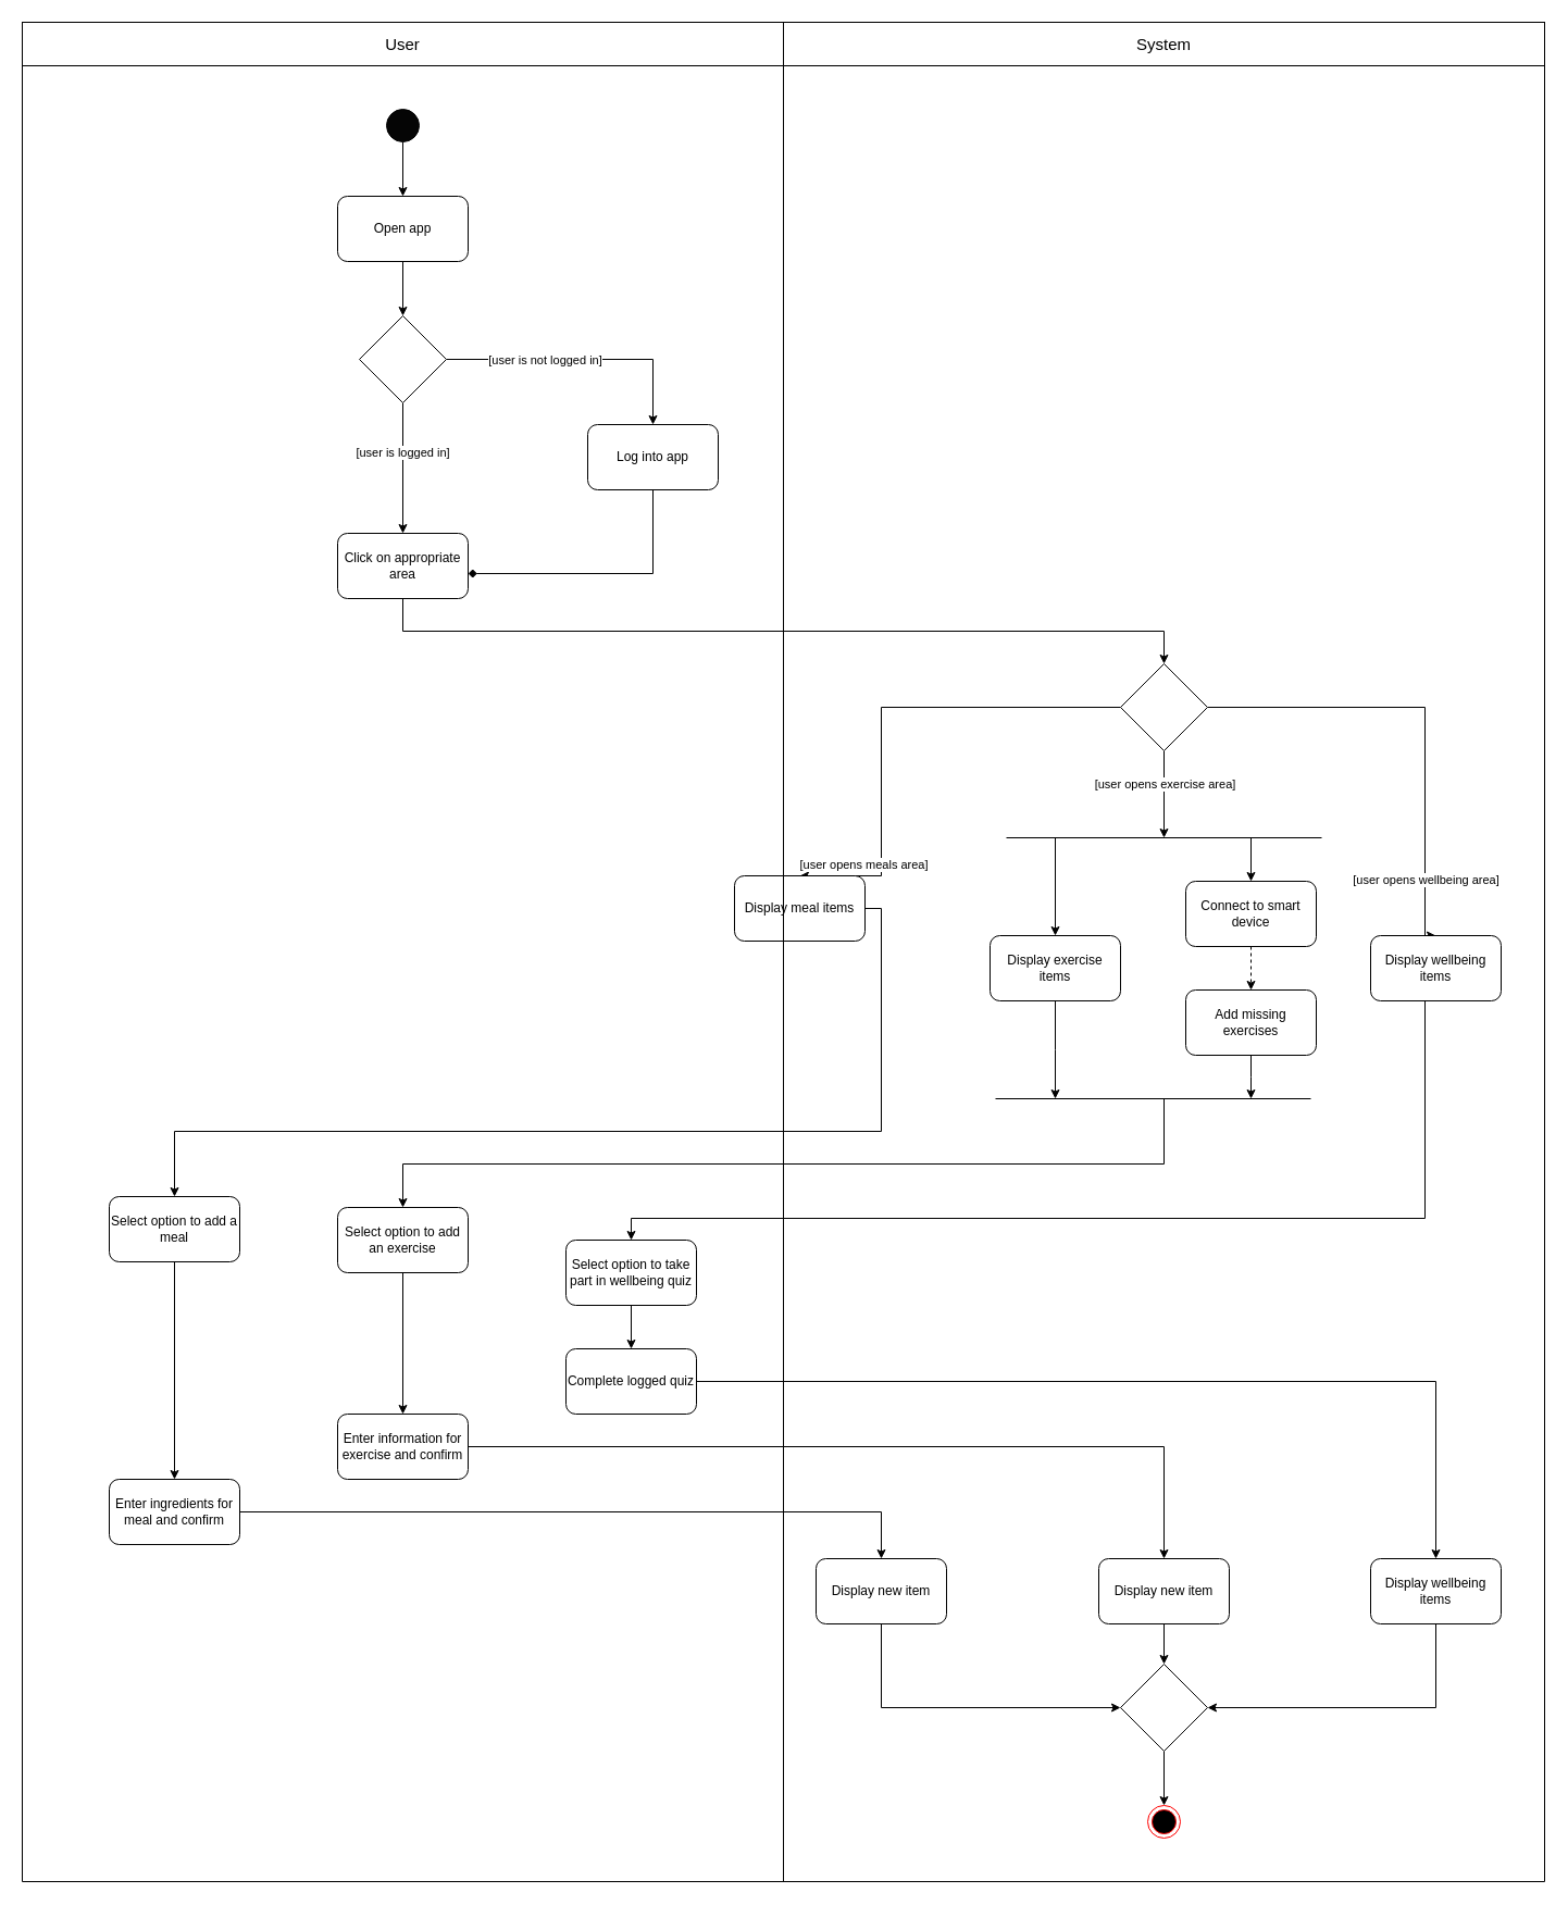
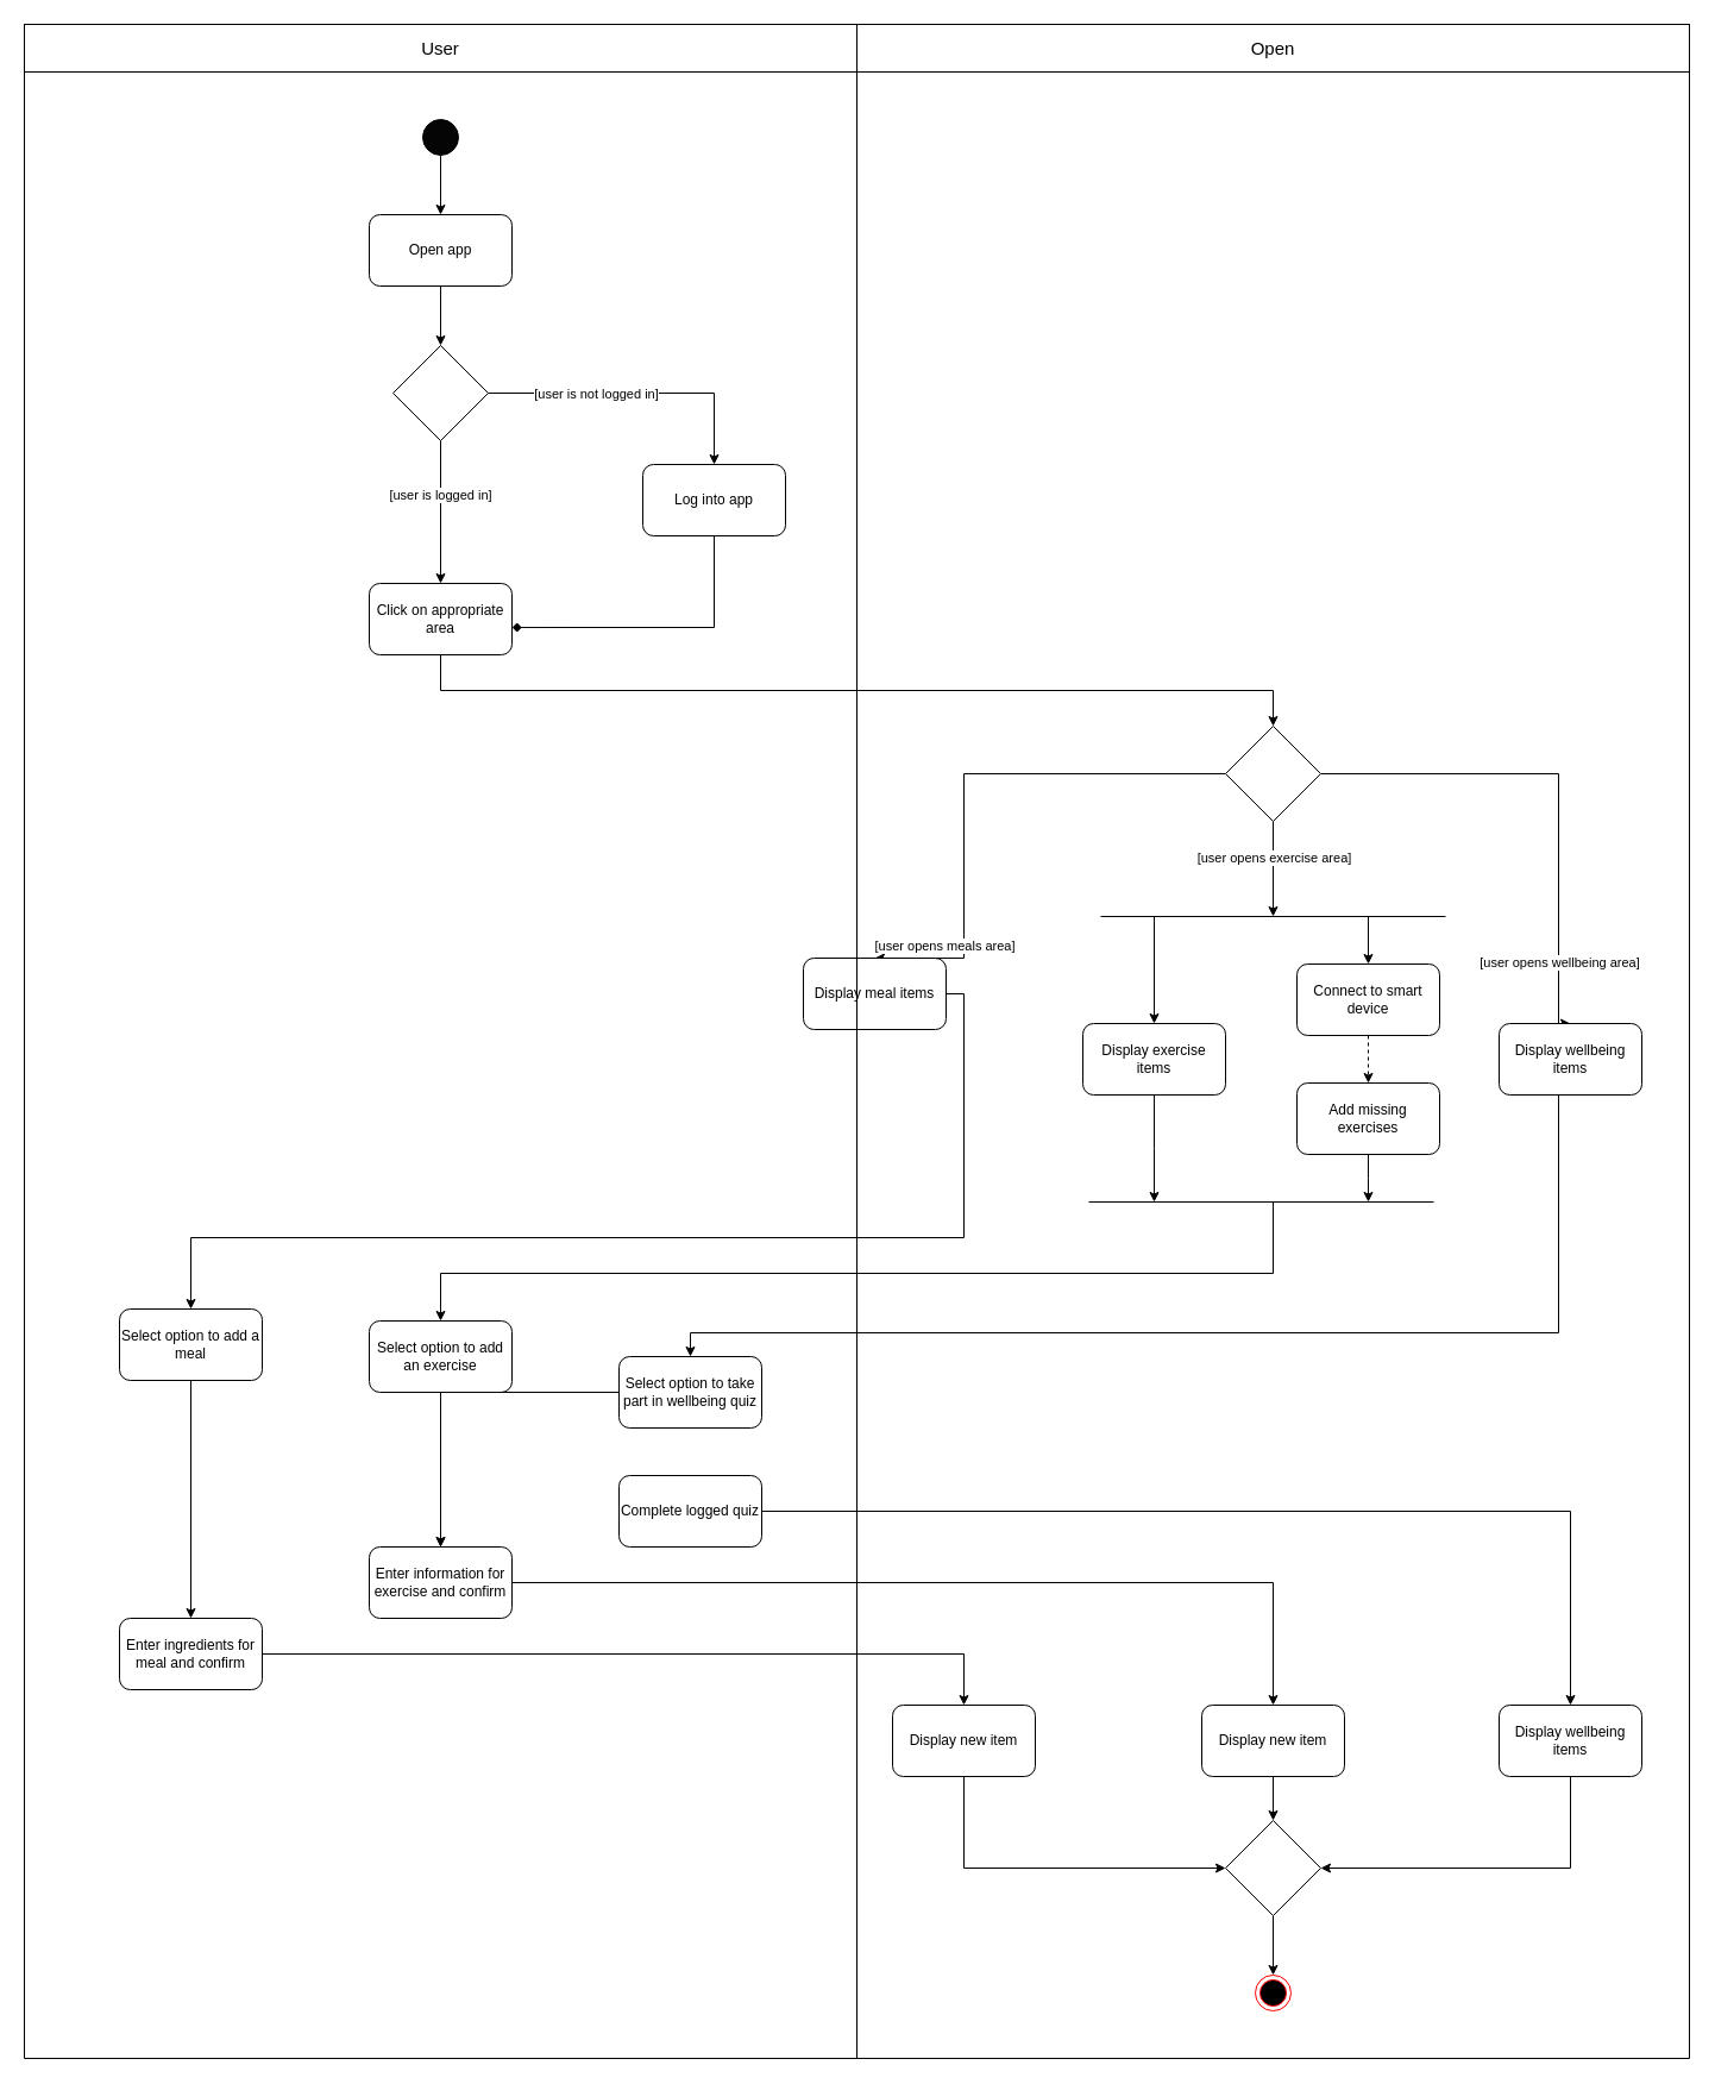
- <mxCell id="61" value="System" style="text;html=1;strokeColor=default;fillColor=none;align=center;verticalAlign=middle;whiteSpace=wrap;rounded=0;fontSize=15;" vertex="1" parent="1"><mxGeometry x="720" y="20" width="700" height="40" as="geometry" /></mxCell>
+ <mxCell id="61" value="Open" style="text;html=1;strokeColor=default;fillColor=none;align=center;verticalAlign=middle;whiteSpace=wrap;rounded=0;fontSize=15;" vertex="1" parent="1"><mxGeometry x="720" y="20" width="700" height="40" as="geometry" /></mxCell>
- <mxCell id="46" style="edgeStyle=orthogonalEdgeStyle;rounded=0;orthogonalLoop=1;jettySize=auto;html=1;entryX=0.5;entryY=0;entryDx=0;entryDy=0;" parent="1" source="47" target="49" edge="1"><mxGeometry relative="1" as="geometry" /></mxCell>
+ <mxCell id="46" style="edgeStyle=orthogonalEdgeStyle;rounded=0;orthogonalLoop=1;jettySize=auto;html=1;" parent="1" source="47" target="34" edge="1"><mxGeometry relative="1" as="geometry" /></mxCell>
